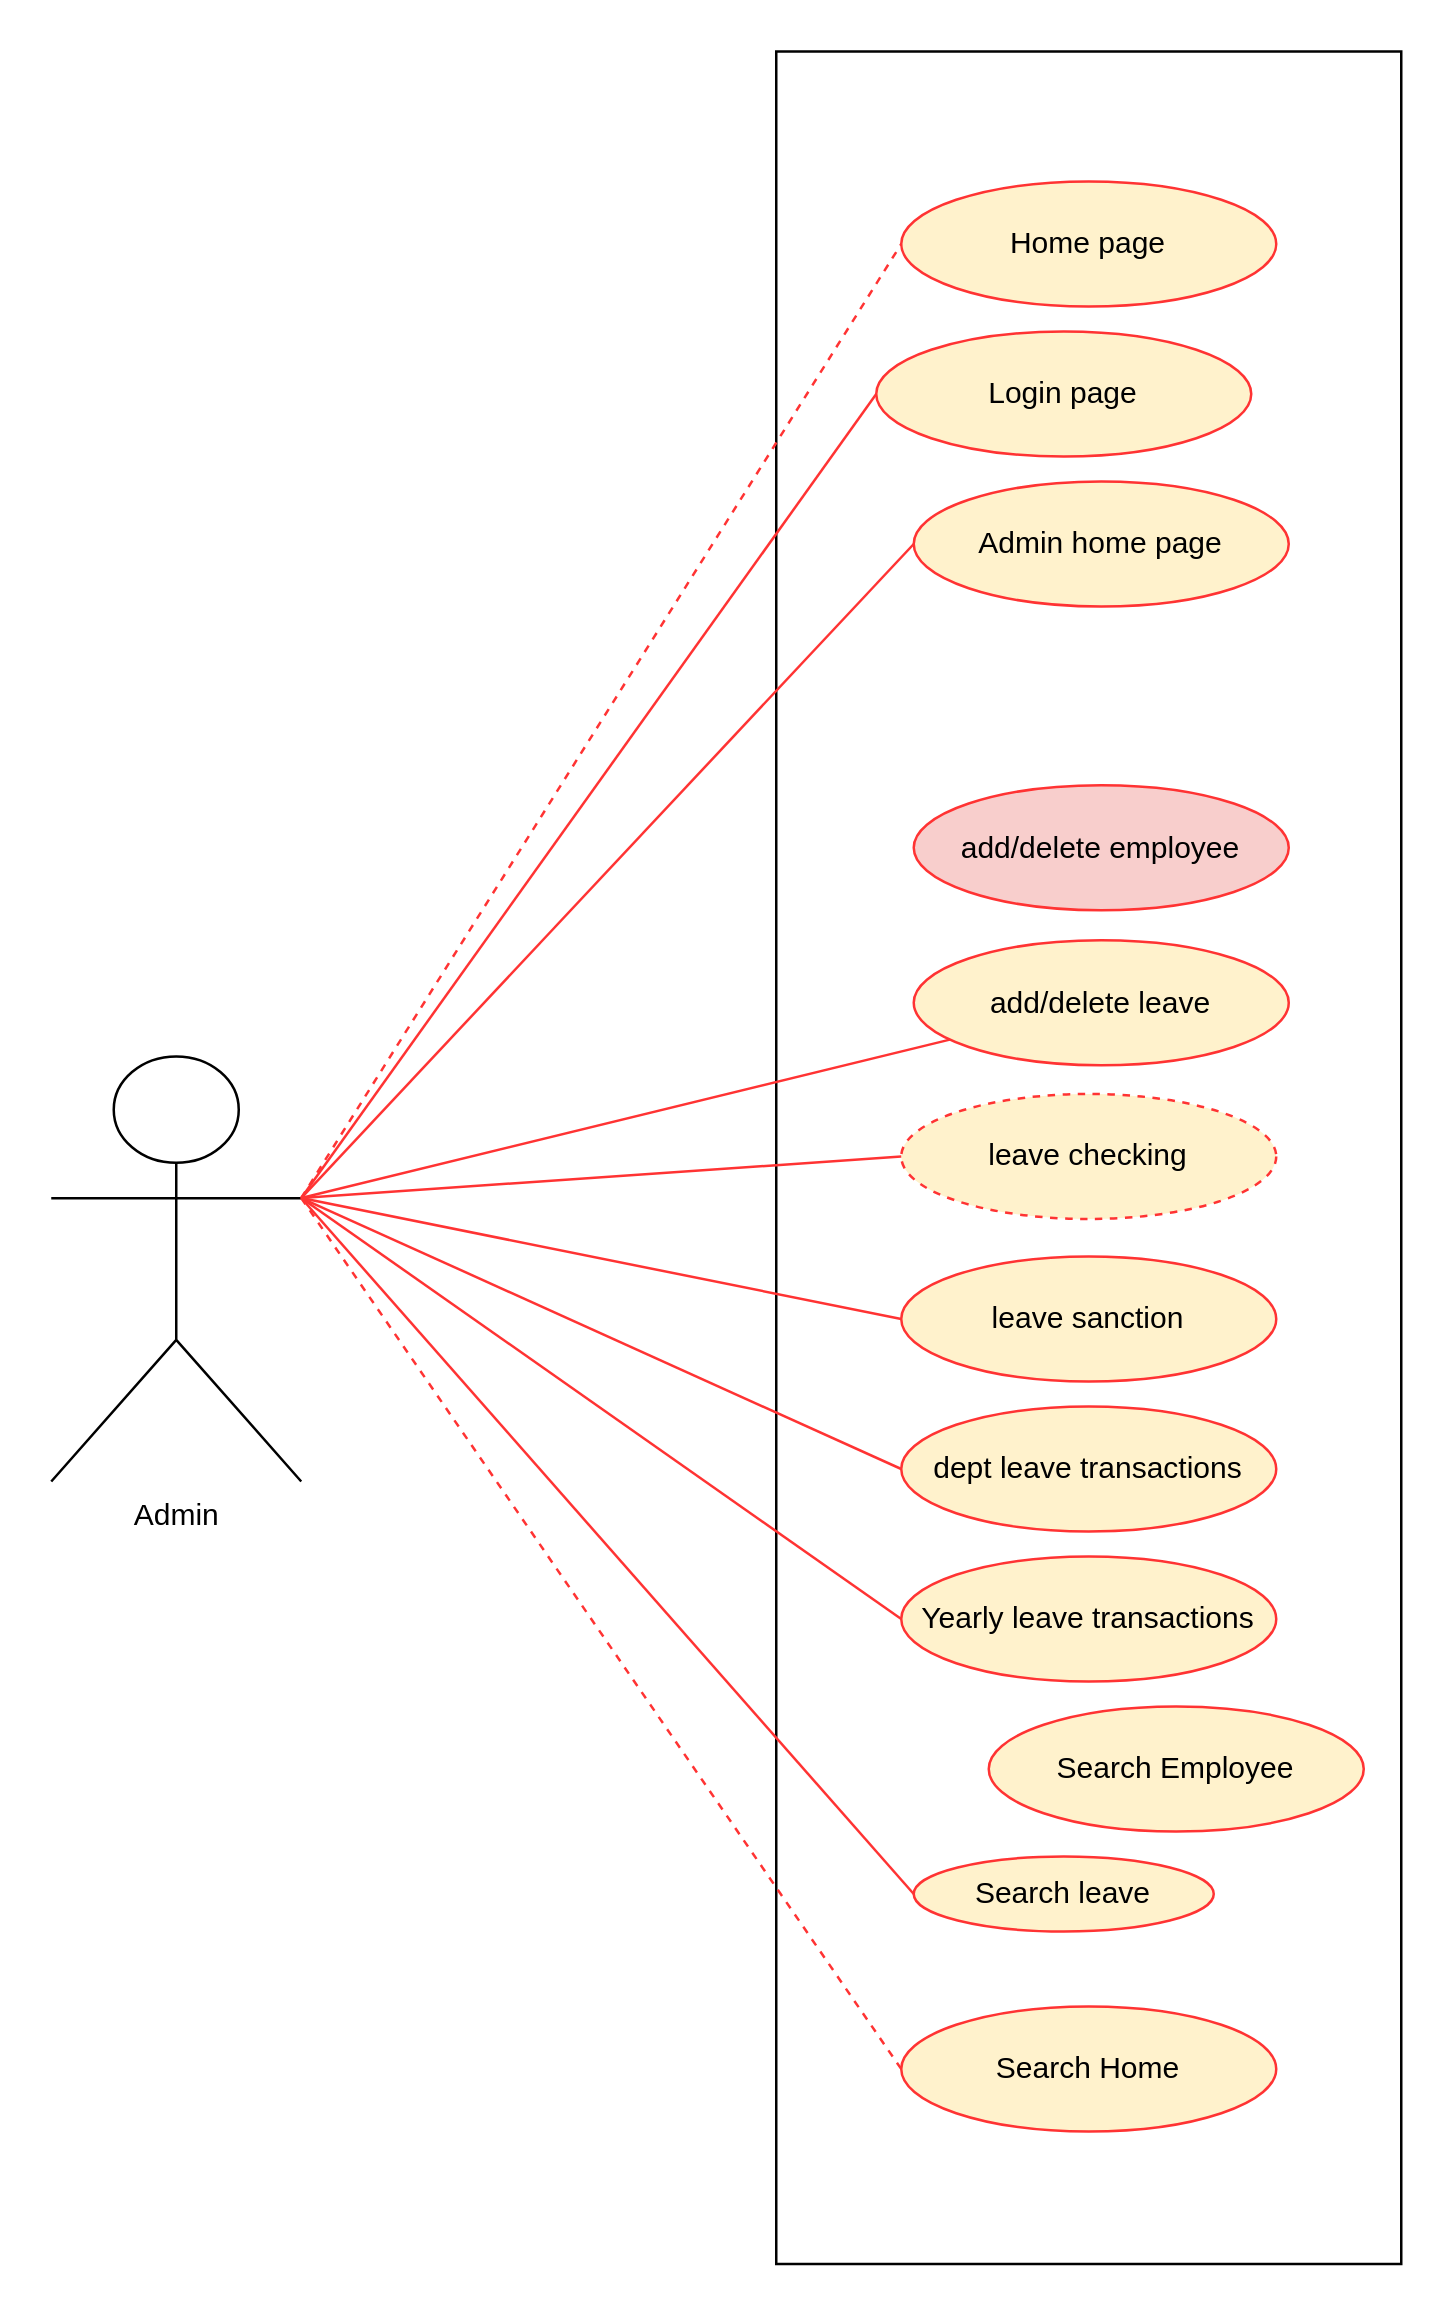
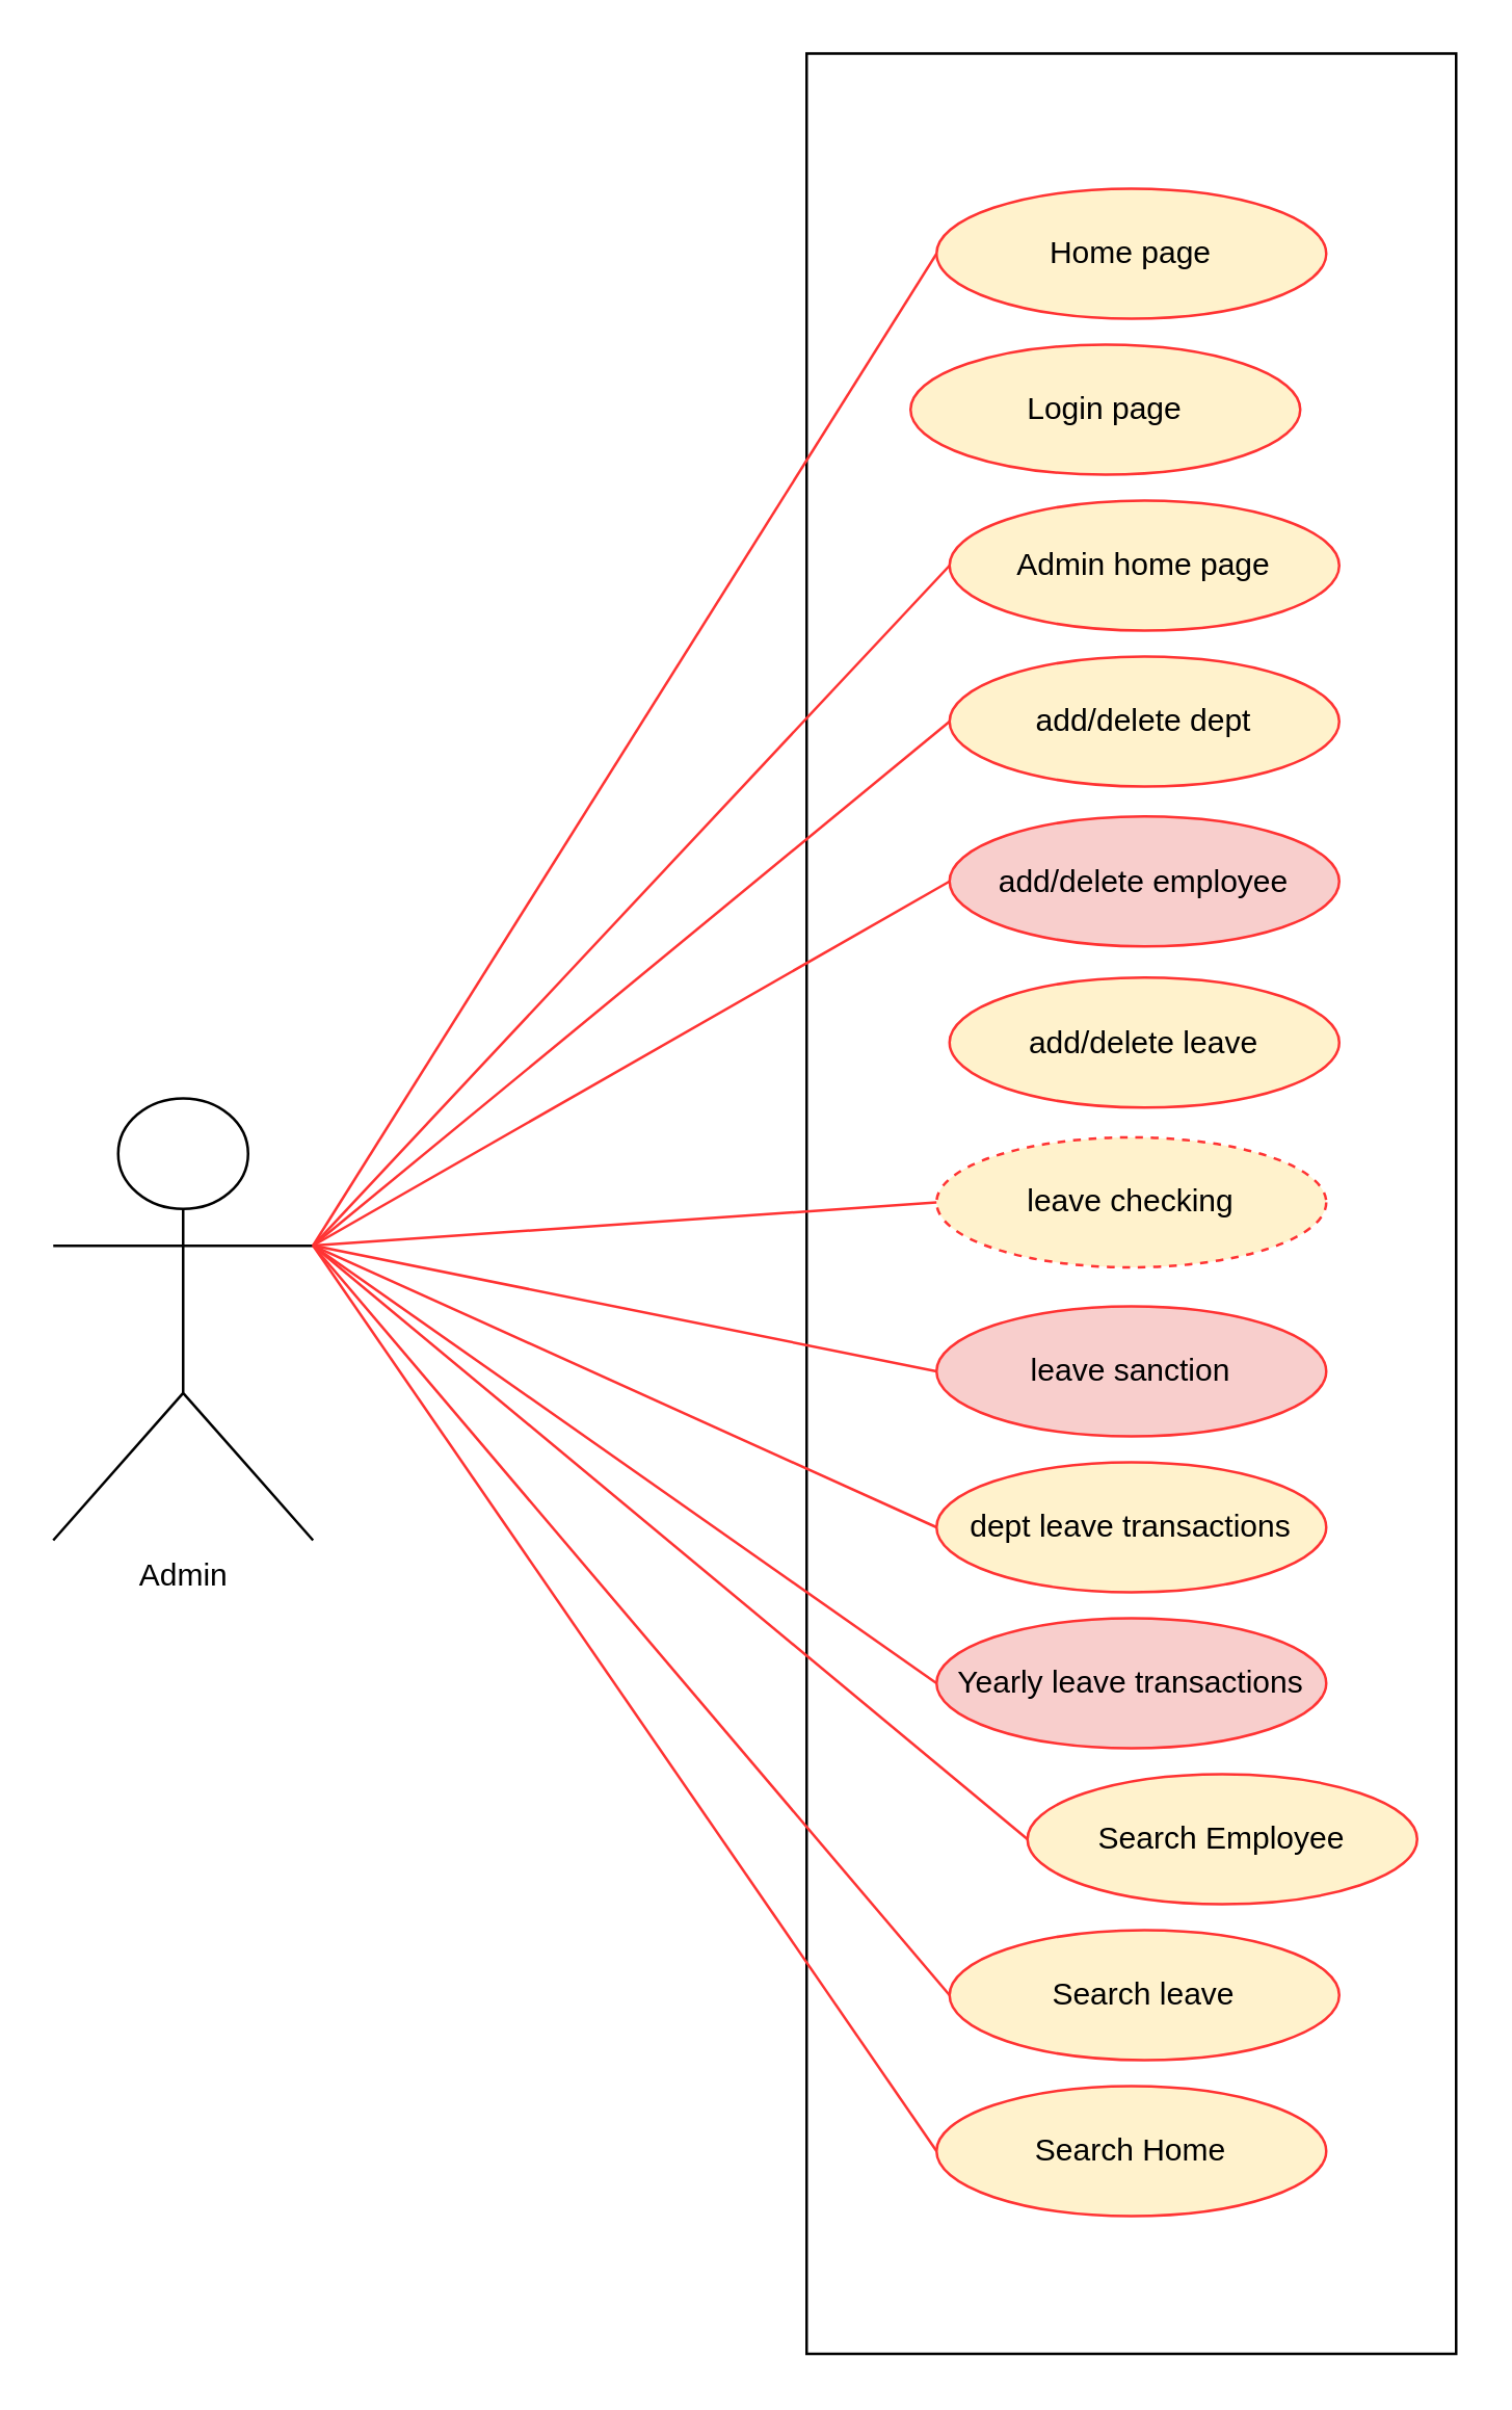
- <mxCell id="7" value="" style="endArrow=none;html=1;exitX=1;exitY=0.333;exitDx=0;exitDy=0;exitPerimeter=0;entryX=0;entryY=0.5;entryDx=0;entryDy=0;fillColor=#f8cecc;strokeColor=#FF3333;dashed=1;" edge="1" parent="1" target="6" source="3"><mxGeometry width="50" height="50" relative="1" as="geometry"><mxPoint x="130" y="562" as="sourcePoint" /><mxPoint x="220" y="512" as="targetPoint" /></mxGeometry></mxCell>
+ <mxCell id="7" value="" style="endArrow=none;html=1;exitX=1;exitY=0.333;exitDx=0;exitDy=0;exitPerimeter=0;entryX=0;entryY=0.5;entryDx=0;entryDy=0;fillColor=#f8cecc;strokeColor=#FF3333;" edge="1" parent="1" target="6" source="3"><mxGeometry width="50" height="50" relative="1" as="geometry"><mxPoint x="130" y="562" as="sourcePoint" /><mxPoint x="220" y="512" as="targetPoint" /></mxGeometry></mxCell>
+ <mxCell id="14" value="add/delete dept" style="ellipse;whiteSpace=wrap;html=1;fillColor=#fff2cc;strokeColor=#FF3333;" vertex="1" parent="1"><mxGeometry x="365" y="252" width="150" height="50" as="geometry" /></mxCell>
- <mxCell id="11" value="" style="endArrow=none;html=1;entryX=0;entryY=0.5;entryDx=0;entryDy=0;exitX=1;exitY=0.333;exitDx=0;exitDy=0;exitPerimeter=0;fillColor=#f8cecc;strokeColor=#FF3333;" edge="1" parent="1" target="10" source="3"><mxGeometry width="50" height="50" relative="1" as="geometry"><mxPoint x="130" y="502" as="sourcePoint" /><mxPoint x="240" y="532" as="targetPoint" /></mxGeometry></mxCell>
+ <mxCell id="15" value="" style="endArrow=none;html=1;exitX=1;exitY=0.333;exitDx=0;exitDy=0;exitPerimeter=0;entryX=0;entryY=0.5;entryDx=0;entryDy=0;fillColor=#f8cecc;strokeColor=#FF3333;" edge="1" parent="1" target="14" source="3"><mxGeometry width="50" height="50" relative="1" as="geometry"><mxPoint x="170" y="602" as="sourcePoint" /><mxPoint x="260" y="552" as="targetPoint" /></mxGeometry></mxCell>
- <mxCell id="17" value="" style="endArrow=none;html=1;exitX=1;exitY=0.333;exitDx=0;exitDy=0;exitPerimeter=0;fillColor=#f8cecc;strokeColor=#FF3333;" edge="1" parent="1" target="18" source="3"><mxGeometry width="50" height="50" relative="1" as="geometry"><mxPoint x="180" y="612" as="sourcePoint" /><mxPoint x="270" y="562" as="targetPoint" /></mxGeometry></mxCell>
+ <mxCell id="17" value="" style="endArrow=none;html=1;exitX=1;exitY=0.333;exitDx=0;exitDy=0;exitPerimeter=0;entryX=0;entryY=0.5;entryDx=0;entryDy=0;fillColor=#f8cecc;strokeColor=#FF3333;" edge="1" parent="1" target="16" source="3"><mxGeometry width="50" height="50" relative="1" as="geometry"><mxPoint x="180" y="612" as="sourcePoint" /><mxPoint x="270" y="562" as="targetPoint" /></mxGeometry></mxCell>
- <mxCell id="21" value="leave sanction" style="ellipse;whiteSpace=wrap;html=1;fillColor=#fff2cc;strokeColor=#FF3333;" vertex="1" parent="1"><mxGeometry x="360" y="502" width="150" height="50" as="geometry" /></mxCell>
+ <mxCell id="21" value="leave sanction" style="ellipse;whiteSpace=wrap;html=1;fillColor=#f8cecc;strokeColor=#FF3333;" vertex="1" parent="1"><mxGeometry x="360" y="502" width="150" height="50" as="geometry" /></mxCell>
+ <mxCell id="28" value="" style="endArrow=none;html=1;exitX=1;exitY=0.333;exitDx=0;exitDy=0;exitPerimeter=0;entryX=0;entryY=0.5;entryDx=0;entryDy=0;fillColor=#f8cecc;strokeColor=#FF3333;" edge="1" parent="1" target="27" source="3"><mxGeometry width="50" height="50" relative="1" as="geometry"><mxPoint x="240" y="672" as="sourcePoint" /><mxPoint x="330" y="622" as="targetPoint" /></mxGeometry></mxCell>
- <mxCell id="25" value="&lt;span&gt;Yearly leave transactions&lt;/span&gt;" style="ellipse;whiteSpace=wrap;html=1;fillColor=#fff2cc;strokeColor=#FF3333;" vertex="1" parent="1"><mxGeometry x="360" y="622" width="150" height="50" as="geometry" /></mxCell>
+ <mxCell id="25" value="&lt;span&gt;Yearly leave transactions&lt;/span&gt;" style="ellipse;whiteSpace=wrap;html=1;fillColor=#f8cecc;strokeColor=#FF3333;" vertex="1" parent="1"><mxGeometry x="360" y="622" width="150" height="50" as="geometry" /></mxCell>
- <mxCell id="5" value="" style="endArrow=none;html=1;exitX=1;exitY=0.333;exitDx=0;exitDy=0;exitPerimeter=0;entryX=0;entryY=0.5;entryDx=0;entryDy=0;fillColor=#f8cecc;strokeColor=#FF3333;dashed=1;" edge="1" parent="1" source="3" target="4"><mxGeometry width="50" height="50" relative="1" as="geometry"><mxPoint x="160" y="552" as="sourcePoint" /><mxPoint x="210" y="502" as="targetPoint" /></mxGeometry></mxCell>
+ <mxCell id="5" value="" style="endArrow=none;html=1;exitX=1;exitY=0.333;exitDx=0;exitDy=0;exitPerimeter=0;entryX=0;entryY=0.5;entryDx=0;entryDy=0;fillColor=#f8cecc;strokeColor=#FF3333;" edge="1" parent="1" source="3" target="4"><mxGeometry width="50" height="50" relative="1" as="geometry"><mxPoint x="160" y="552" as="sourcePoint" /><mxPoint x="210" y="502" as="targetPoint" /></mxGeometry></mxCell>
- <mxCell id="8" value="Search leave" style="ellipse;whiteSpace=wrap;html=1;fillColor=#fff2cc;strokeColor=#FF3333;" vertex="1" parent="1"><mxGeometry x="365" y="742" width="120" height="30" as="geometry" /></mxCell>
+ <mxCell id="8" value="Search leave" style="ellipse;whiteSpace=wrap;html=1;fillColor=#fff2cc;strokeColor=#FF3333;" vertex="1" parent="1"><mxGeometry x="365" y="742" width="150" height="50" as="geometry" /></mxCell>
